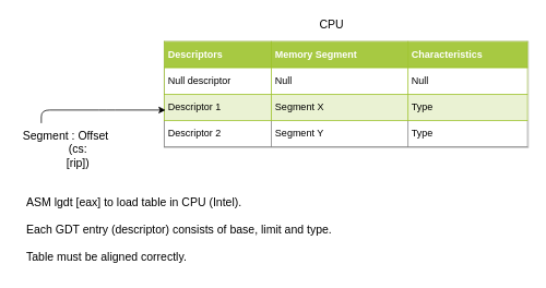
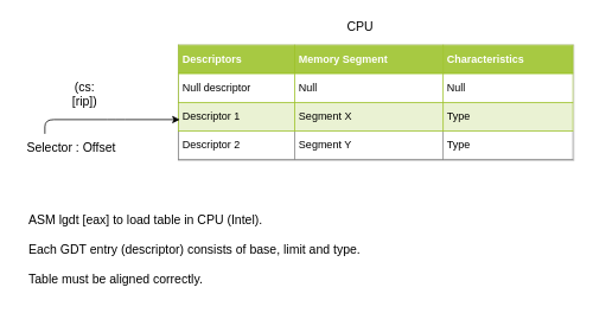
- <mxCell id="2" value="Segment : Offset" style="text;html=1;strokeColor=none;fillColor=none;align=center;verticalAlign=middle;whiteSpace=wrap;rounded=0;fontSize=14;" vertex="1" parent="1"><mxGeometry x="20" y="150" width="120" height="30" as="geometry" /></mxCell>
+ <mxCell id="2" value="Selector : Offset" style="text;html=1;strokeColor=none;fillColor=none;align=center;verticalAlign=middle;whiteSpace=wrap;rounded=0;fontSize=14;" vertex="1" parent="1"><mxGeometry x="20" y="150" width="120" height="30" as="geometry" /></mxCell>
- <mxCell id="7" value="(cs:[rip])" style="text;html=1;strokeColor=none;fillColor=none;align=center;verticalAlign=middle;whiteSpace=wrap;rounded=0;fontSize=14;" vertex="1" parent="1"><mxGeometry x="70" y="180" width="50" height="20" as="geometry" /></mxCell>
+ <mxCell id="7" value="(cs:[rip])" style="text;html=1;strokeColor=none;fillColor=none;align=center;verticalAlign=middle;whiteSpace=wrap;rounded=0;fontSize=14;" vertex="1" parent="1"><mxGeometry x="70" y="95" width="50" height="20" as="geometry" /></mxCell>
